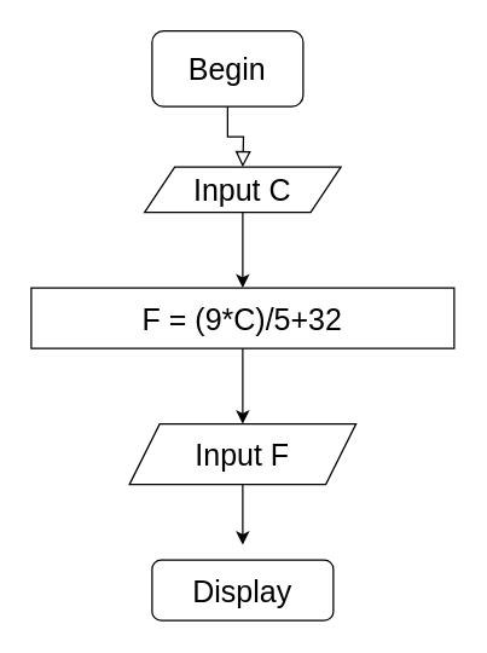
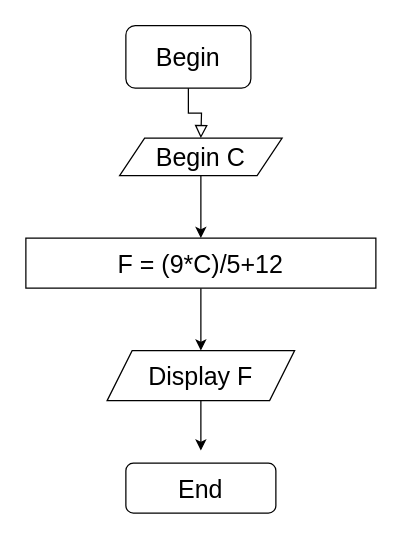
- <mxCell id="5" value="Input C" style="shape=parallelogram;perimeter=parallelogramPerimeter;whiteSpace=wrap;html=1;fixedSize=1;fontSize=20;" vertex="1" parent="1"><mxGeometry x="95" y="110" width="130" height="30" as="geometry" /></mxCell>
+ <mxCell id="5" value="Begin C" style="shape=parallelogram;perimeter=parallelogramPerimeter;whiteSpace=wrap;html=1;fixedSize=1;fontSize=20;" vertex="1" parent="1"><mxGeometry x="95" y="110" width="130" height="30" as="geometry" /></mxCell>
- <mxCell id="8" value="F = (9*C)/5+32" style="rounded=0;whiteSpace=wrap;html=1;fontSize=20;" vertex="1" parent="1"><mxGeometry x="20" y="190" width="280" height="40" as="geometry" /></mxCell>
+ <mxCell id="8" value="F = (9*C)/5+12" style="rounded=0;whiteSpace=wrap;html=1;fontSize=20;" vertex="1" parent="1"><mxGeometry x="20" y="190" width="280" height="40" as="geometry" /></mxCell>
- <mxCell id="10" value="Input F" style="shape=parallelogram;perimeter=parallelogramPerimeter;whiteSpace=wrap;html=1;fixedSize=1;fontSize=20;" vertex="1" parent="1"><mxGeometry x="85" y="280" width="150" height="40" as="geometry" /></mxCell>
+ <mxCell id="10" value="Display F" style="shape=parallelogram;perimeter=parallelogramPerimeter;whiteSpace=wrap;html=1;fixedSize=1;fontSize=20;" vertex="1" parent="1"><mxGeometry x="85" y="280" width="150" height="40" as="geometry" /></mxCell>
- <mxCell id="3" value="Display" style="rounded=1;whiteSpace=wrap;html=1;fontSize=20;glass=0;strokeWidth=1;shadow=0;" parent="1" vertex="1"><mxGeometry x="100" y="370" width="120" height="40" as="geometry" /></mxCell>
+ <mxCell id="3" value="End" style="rounded=1;whiteSpace=wrap;html=1;fontSize=20;glass=0;strokeWidth=1;shadow=0;" parent="1" vertex="1"><mxGeometry x="100" y="370" width="120" height="40" as="geometry" /></mxCell>
